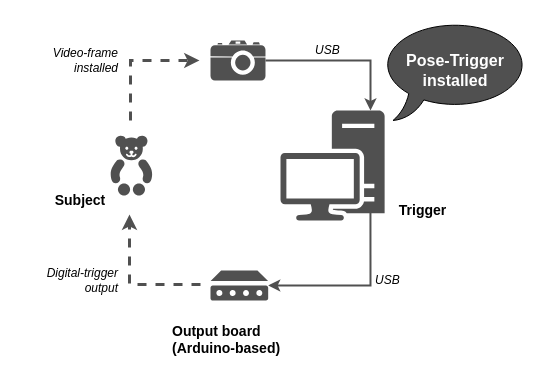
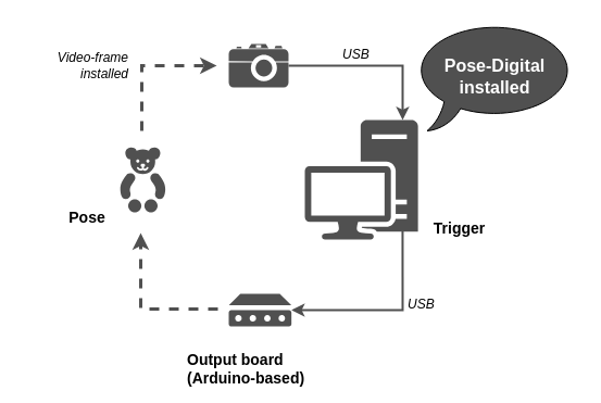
- <mxCell id="17" value="&lt;div style=&quot;font-size: 16px;&quot;&gt;Pose-Trigger&lt;/div&gt;&lt;div style=&quot;font-size: 16px;&quot;&gt;installed&lt;br style=&quot;font-size: 16px;&quot;&gt;&lt;/div&gt;" style="whiteSpace=wrap;html=1;shape=mxgraph.basic.oval_callout;fillColor=#505050;fontSize=16;align=center;fontColor=#FFFFFF;fontStyle=1;spacing=2;" vertex="1" parent="1"><mxGeometry x="380.11" y="20" width="150" height="100" as="geometry" /></mxCell>
+ <mxCell id="17" value="&lt;div style=&quot;font-size: 16px;&quot;&gt;Pose-Digital&lt;/div&gt;&lt;div style=&quot;font-size: 16px;&quot;&gt;installed&lt;br style=&quot;font-size: 16px;&quot;&gt;&lt;/div&gt;" style="whiteSpace=wrap;html=1;shape=mxgraph.basic.oval_callout;fillColor=#505050;fontSize=16;align=center;fontColor=#FFFFFF;fontStyle=1;spacing=2;" vertex="1" parent="1"><mxGeometry x="380.11" y="20" width="150" height="100" as="geometry" /></mxCell>
- <mxCell id="10" value="Subject" style="text;html=1;strokeColor=none;fillColor=none;align=center;verticalAlign=middle;whiteSpace=wrap;rounded=0;fontStyle=1;fontSize=14;" vertex="1" parent="1"><mxGeometry x="50" y="190" width="60" height="20" as="geometry" /></mxCell>
+ <mxCell id="10" value="Pose" style="text;html=1;strokeColor=none;fillColor=none;align=center;verticalAlign=middle;whiteSpace=wrap;rounded=0;fontStyle=1;fontSize=14;" vertex="1" parent="1"><mxGeometry x="50" y="190" width="60" height="20" as="geometry" /></mxCell>
- <mxCell id="14" value="&lt;div style=&quot;font-size: 12px;&quot;&gt;Digital-trigger&lt;/div&gt;&lt;div style=&quot;font-size: 12px;&quot;&gt;output&lt;br style=&quot;font-size: 12px;&quot;&gt;&lt;/div&gt;" style="text;html=1;strokeColor=none;fillColor=none;align=right;verticalAlign=middle;whiteSpace=wrap;rounded=0;fontStyle=2;fontSize=12;" vertex="1" parent="1"><mxGeometry x="20" y="270" width="100" height="20" as="geometry" /></mxCell>
